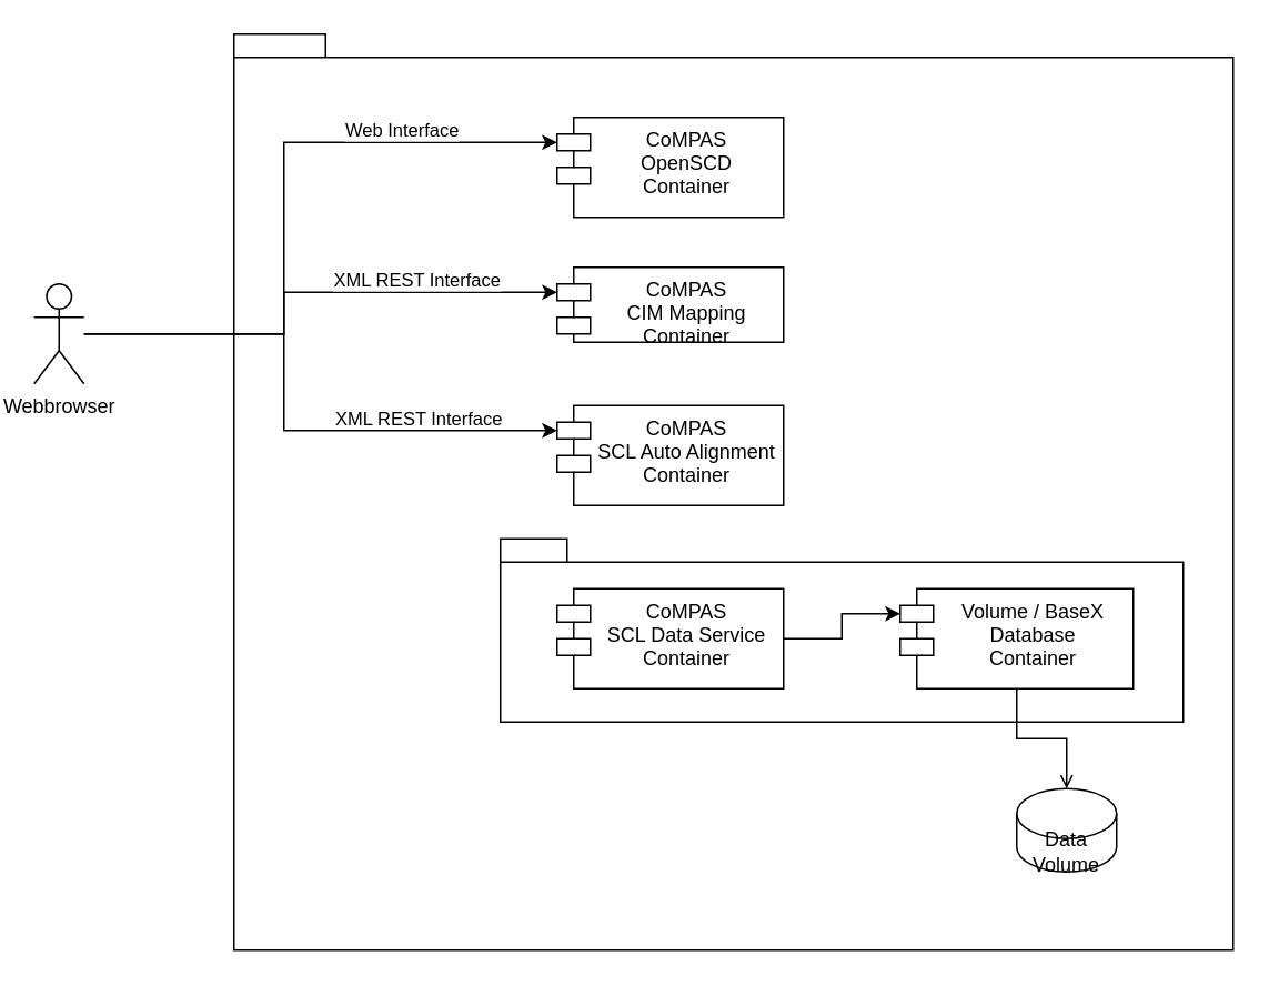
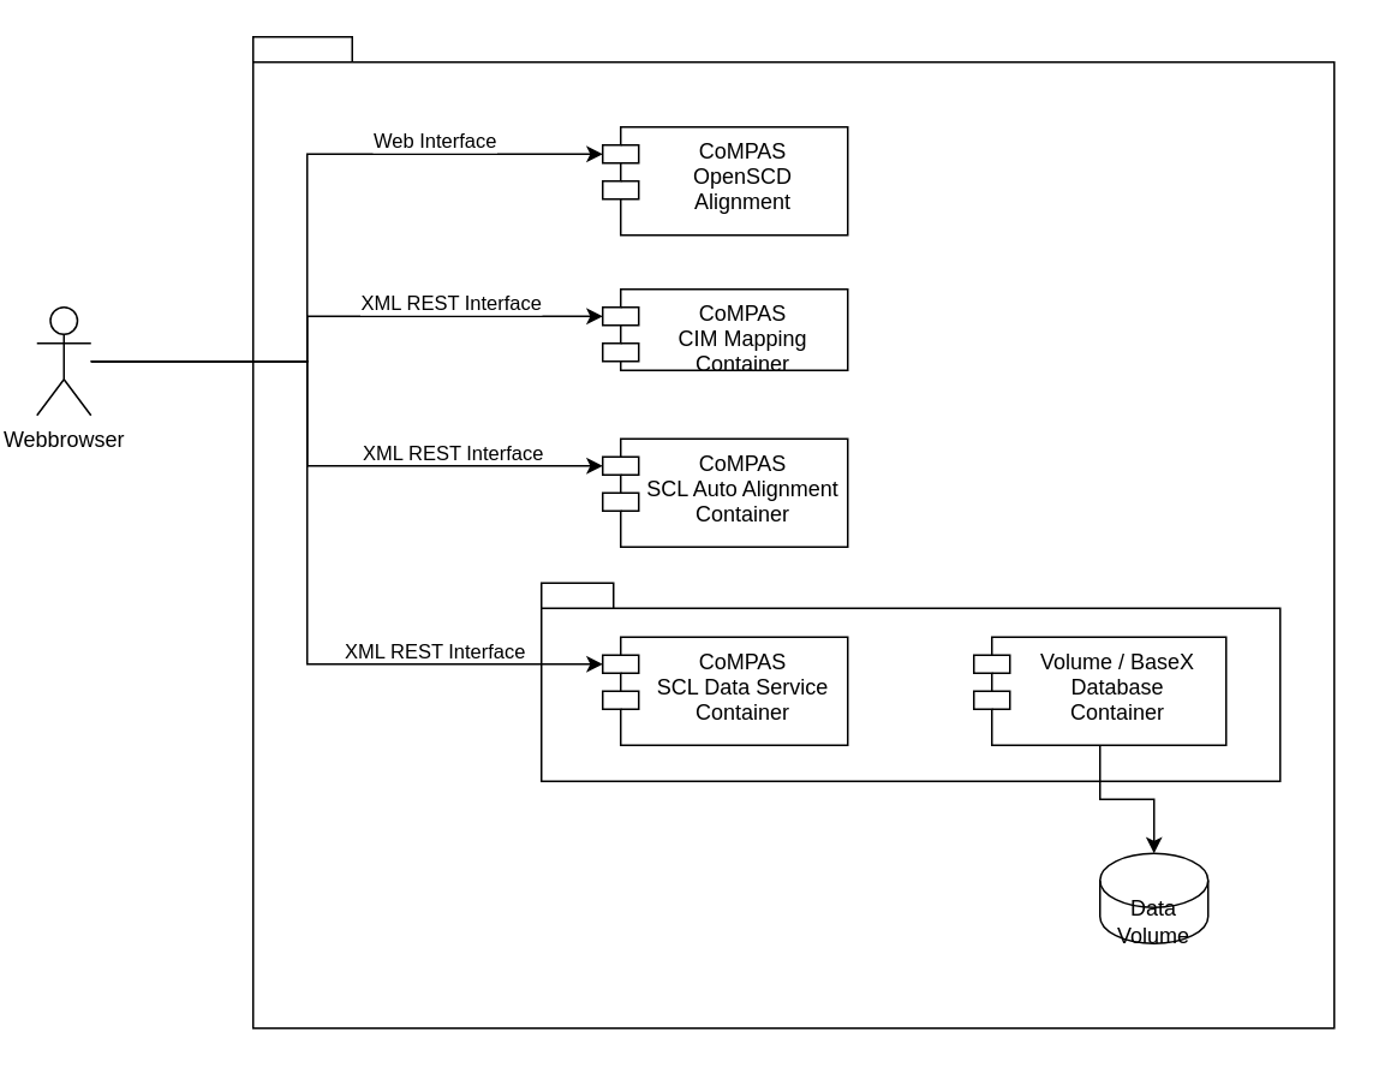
- <mxCell id="11" value="CoMPAS &#10;OpenSCD&#10;Container" style="shape=module;align=left;spacingLeft=20;align=center;verticalAlign=top;" parent="1" vertex="1"><mxGeometry x="334" y="70" width="136" height="60" as="geometry" /></mxCell>
+ <mxCell id="11" value="CoMPAS &#10;OpenSCD&#10;Alignment" style="shape=module;align=left;spacingLeft=20;align=center;verticalAlign=top;" parent="1" vertex="1"><mxGeometry x="334" y="70" width="136" height="60" as="geometry" /></mxCell>
+ <mxCell id="8" style="edgeStyle=orthogonalEdgeStyle;rounded=0;orthogonalLoop=1;jettySize=auto;html=1;entryX=0;entryY=0;entryDx=0;entryDy=15;entryPerimeter=0;" parent="1" source="10" target="14" edge="1"><mxGeometry relative="1" as="geometry"><Array as="points"><mxPoint x="170" y="200" /><mxPoint x="170" y="368" /></Array></mxGeometry></mxCell>
+ <mxCell id="9" value="XML REST Interface" style="edgeLabel;html=1;align=center;verticalAlign=middle;resizable=0;points=[];" parent="8" vertex="1" connectable="0"><mxGeometry x="0.534" y="4" relative="1" as="geometry"><mxPoint x="11" y="-4" as="offset" /></mxGeometry></mxCell>
- <mxCell id="13" style="edgeStyle=orthogonalEdgeStyle;rounded=0;orthogonalLoop=1;jettySize=auto;html=1;entryX=0;entryY=0;entryDx=0;entryDy=15;entryPerimeter=0;" parent="1" source="14" target="16" edge="1"><mxGeometry relative="1" as="geometry" /></mxCell>
- <mxCell id="15" style="edgeStyle=orthogonalEdgeStyle;rounded=0;orthogonalLoop=1;jettySize=auto;html=1;entryX=0.5;entryY=0;entryDx=0;entryDy=0;entryPerimeter=0;endArrow=open;" parent="1" source="16" target="17" edge="1"><mxGeometry relative="1" as="geometry" /></mxCell>
+ <mxCell id="15" style="edgeStyle=orthogonalEdgeStyle;rounded=0;orthogonalLoop=1;jettySize=auto;html=1;entryX=0.5;entryY=0;entryDx=0;entryDy=0;entryPerimeter=0;" parent="1" source="16" target="17" edge="1"><mxGeometry relative="1" as="geometry" /></mxCell>
